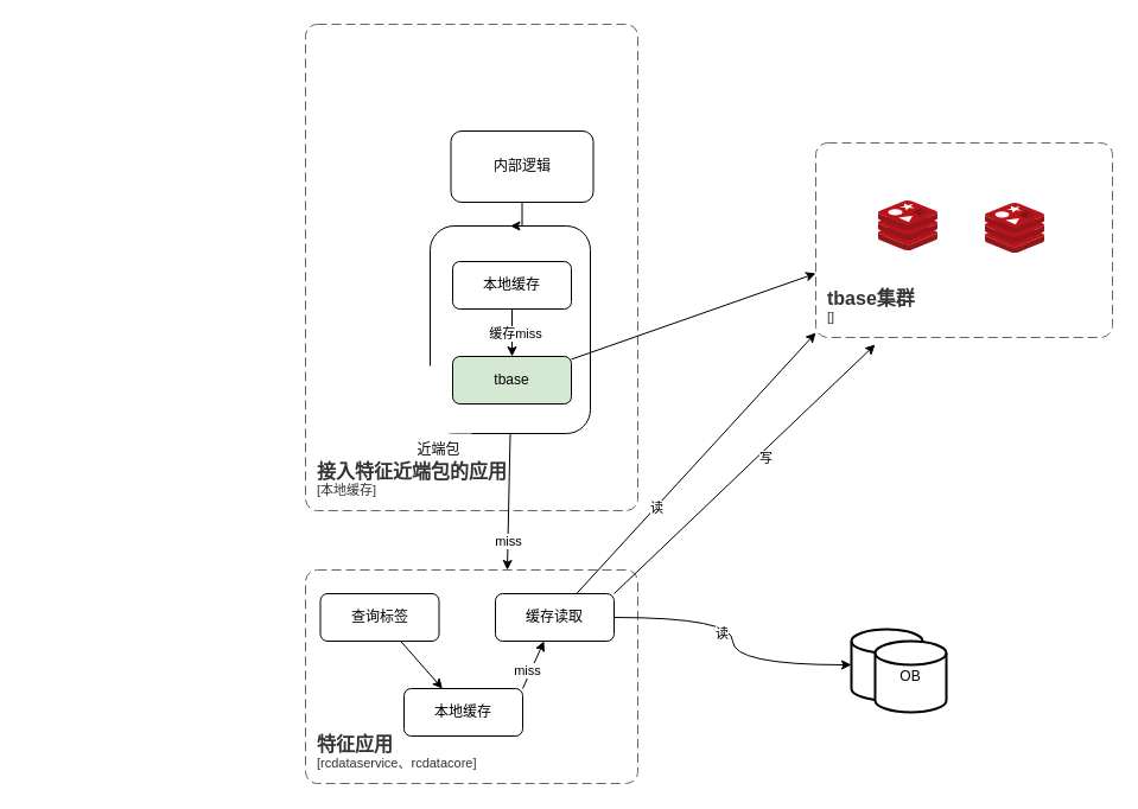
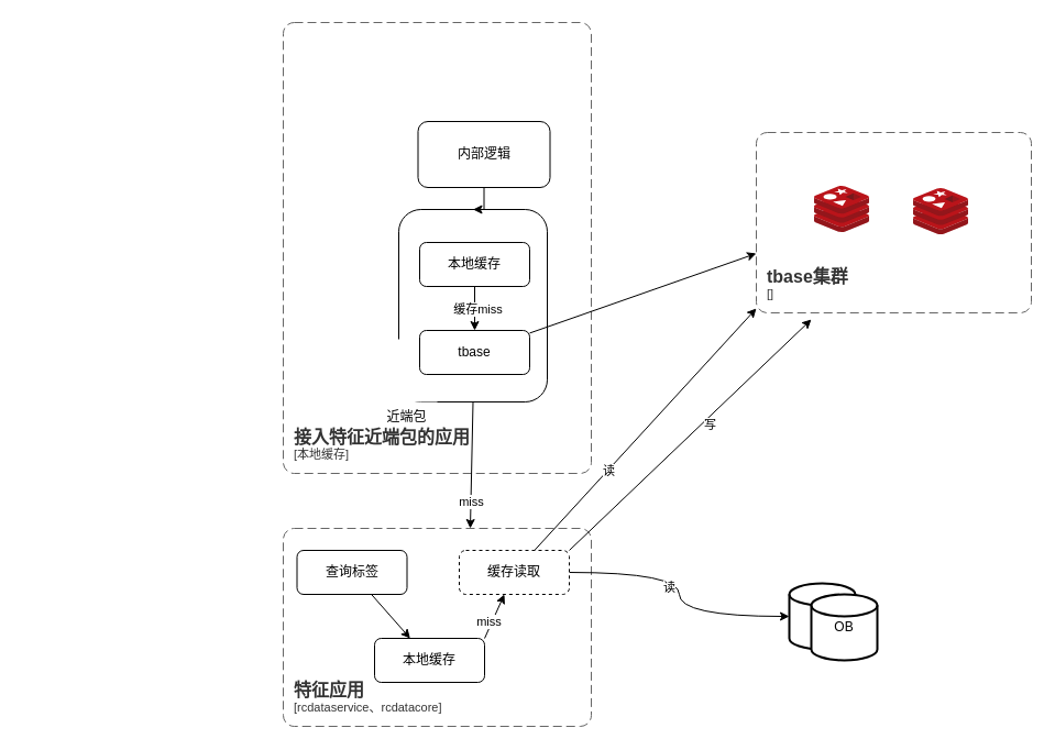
- <mxCell id="10" value="tbase" style="rounded=1;whiteSpace=wrap;html=1;fillColor=#d5e8d4;" parent="2" vertex="1"><mxGeometry x="361" y="280" width="100" height="40" as="geometry" /></mxCell>
+ <mxCell id="10" value="tbase" style="rounded=1;whiteSpace=wrap;html=1;" parent="2" vertex="1"><mxGeometry x="361" y="280" width="100" height="40" as="geometry" /></mxCell>
- <mxCell id="32" value="缓存读取" style="rounded=1;whiteSpace=wrap;html=1;" parent="2" vertex="1"><mxGeometry x="397" y="480" width="100" height="40" as="geometry" /></mxCell>
+ <mxCell id="32" value="缓存读取" style="rounded=1;whiteSpace=wrap;html=1;dashed=1;" parent="2" vertex="1"><mxGeometry x="397" y="480" width="100" height="40" as="geometry" /></mxCell>
